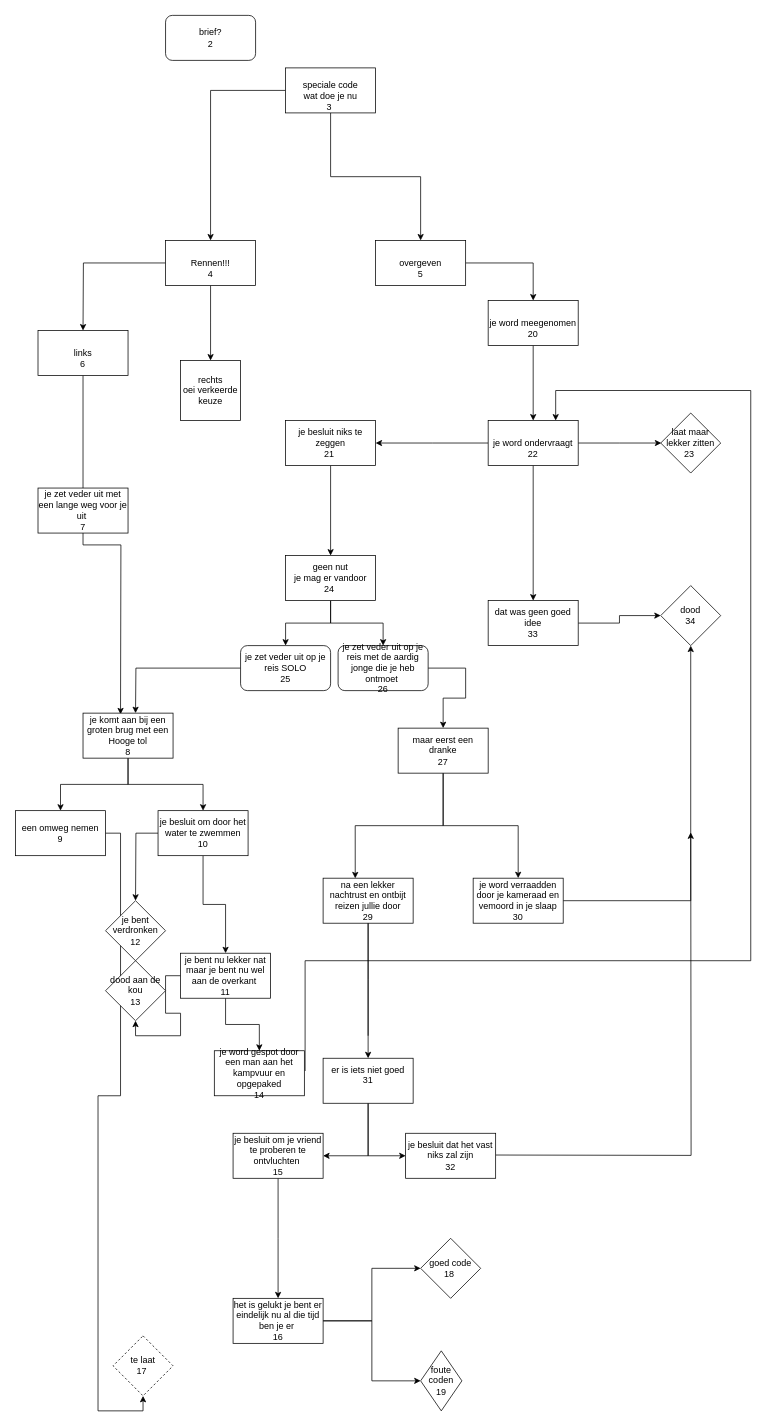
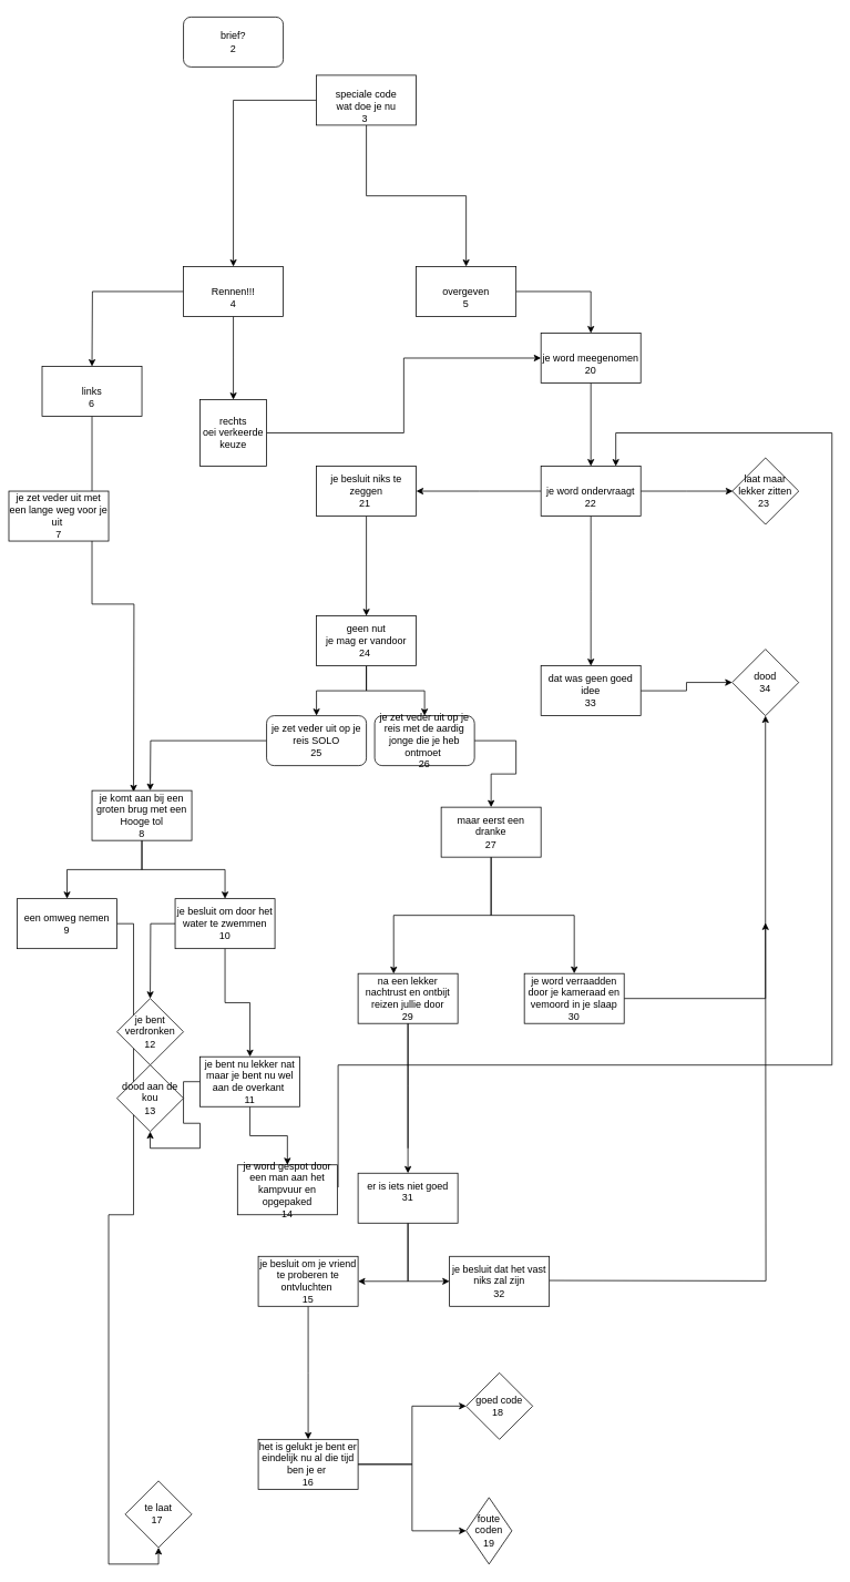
+ <mxCell id="12" style="edgeStyle=orthogonalEdgeStyle;rounded=0;orthogonalLoop=1;jettySize=auto;html=1;entryX=0;entryY=0.5;entryDx=0;entryDy=0;" edge="1" parent="1" source="13" target="15"><mxGeometry relative="1" as="geometry" /></mxCell>
- <mxCell id="36" value="je zet veder uit met een lange weg voor je uit&amp;nbsp;&lt;br&gt;7" style="rounded=0;whiteSpace=wrap;html=1;" vertex="1" parent="1"><mxGeometry x="50" y="650" width="120" height="60" as="geometry" /></mxCell>
+ <mxCell id="36" value="je zet veder uit met een lange weg voor je uit&amp;nbsp;&lt;br&gt;7" style="rounded=0;whiteSpace=wrap;html=1;" vertex="1" parent="1"><mxGeometry x="10" y="590" width="120" height="60" as="geometry" /></mxCell>
- <mxCell id="69" value="te laat&lt;br&gt;17&amp;nbsp;" style="rhombus;whiteSpace=wrap;html=1;dashed=1;" vertex="1" parent="1"><mxGeometry x="150" y="1780" width="80" height="80" as="geometry" /></mxCell>
+ <mxCell id="69" value="te laat&lt;br&gt;17&amp;nbsp;" style="rhombus;whiteSpace=wrap;html=1;" vertex="1" parent="1"><mxGeometry x="150" y="1780" width="80" height="80" as="geometry" /></mxCell>
